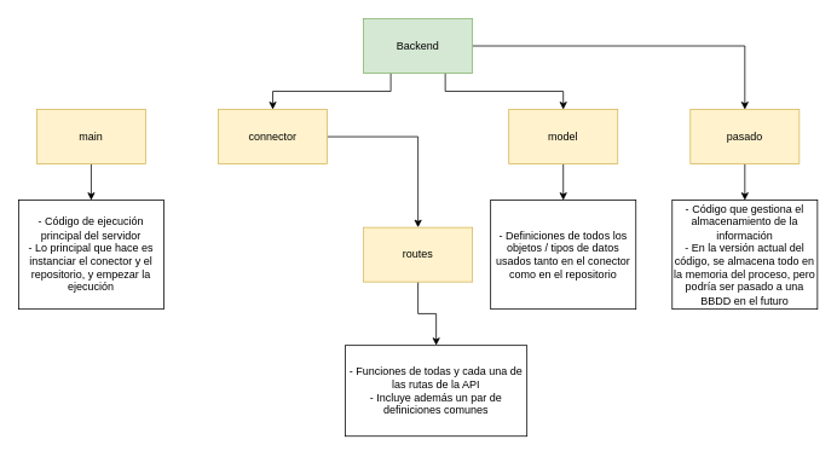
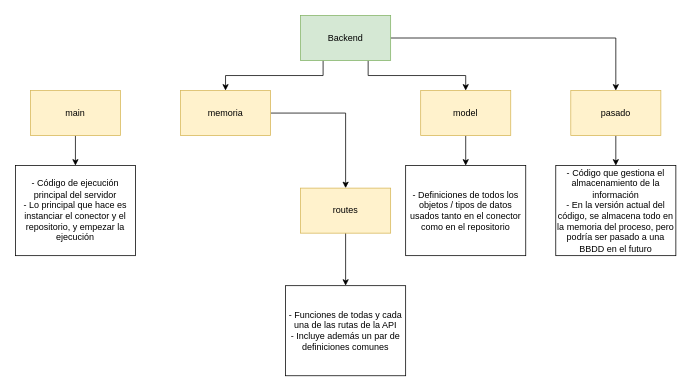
- <mxCell id="5" value="connector" style="rounded=0;whiteSpace=wrap;html=1;fillColor=#fff2cc;strokeColor=#d6b656;" parent="1" vertex="1"><mxGeometry x="240" y="120" width="120" height="60" as="geometry" /></mxCell>
+ <mxCell id="5" value="memoria" style="rounded=0;whiteSpace=wrap;html=1;fillColor=#fff2cc;strokeColor=#d6b656;" parent="1" vertex="1"><mxGeometry x="240" y="120" width="120" height="60" as="geometry" /></mxCell>
- <mxCell id="19" value="- Funciones de todas y cada una de las rutas de la API&lt;div&gt;- Incluye además un par de definiciones comunes&lt;/div&gt;" style="rounded=0;whiteSpace=wrap;html=1;" parent="1" vertex="1"><mxGeometry x="380" y="380" width="200" height="100" as="geometry" /></mxCell>
+ <mxCell id="19" value="- Funciones de todas y cada una de las rutas de la API&lt;div&gt;- Incluye además un par de definiciones comunes&lt;/div&gt;" style="rounded=0;whiteSpace=wrap;html=1;" parent="1" vertex="1"><mxGeometry x="380" y="380" width="160" height="120" as="geometry" /></mxCell>
